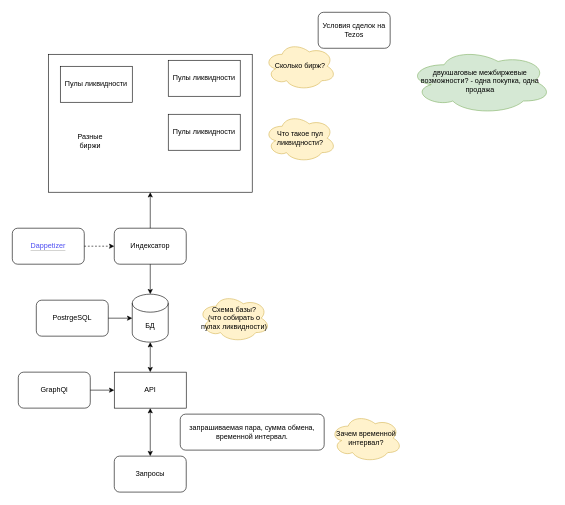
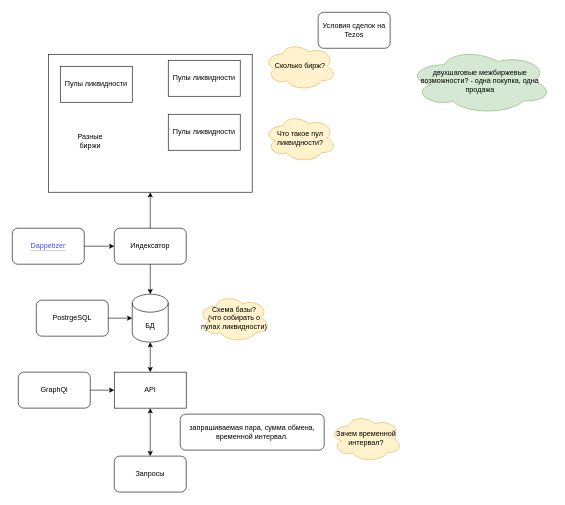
- <mxCell id="19" value="" style="endArrow=classic;html=1;rounded=0;exitX=1;exitY=0.5;exitDx=0;exitDy=0;entryX=0;entryY=0.5;entryDx=0;entryDy=0;dashed=1;" edge="1" parent="1" source="18" target="4"><mxGeometry width="50" height="50" relative="1" as="geometry"><mxPoint x="180" y="470" as="sourcePoint" /><mxPoint x="230" y="420" as="targetPoint" /></mxGeometry></mxCell>
+ <mxCell id="19" value="" style="endArrow=classic;html=1;rounded=0;exitX=1;exitY=0.5;exitDx=0;exitDy=0;entryX=0;entryY=0.5;entryDx=0;entryDy=0;" edge="1" parent="1" source="18" target="4"><mxGeometry width="50" height="50" relative="1" as="geometry"><mxPoint x="180" y="470" as="sourcePoint" /><mxPoint x="230" y="420" as="targetPoint" /></mxGeometry></mxCell>
